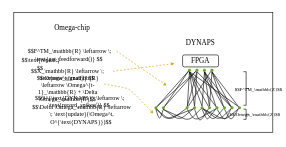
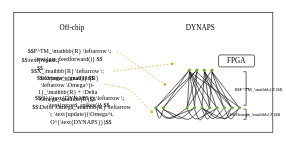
- <mxCell id="3" value="&lt;font face=&quot;Times New Roman&quot;&gt;Omega-chip&lt;/font&gt;" style="text;html=1;strokeColor=none;fillColor=none;align=center;verticalAlign=middle;whiteSpace=wrap;rounded=0;" parent="1" vertex="1"><mxGeometry x="65" y="35.5" width="110" height="20" as="geometry" /></mxCell>
+ <mxCell id="3" value="&lt;font face=&quot;Times New Roman&quot;&gt;Off-chip&lt;/font&gt;" style="text;html=1;strokeColor=none;fillColor=none;align=center;verticalAlign=middle;whiteSpace=wrap;rounded=0;" parent="1" vertex="1"><mxGeometry x="65" y="35.5" width="110" height="20" as="geometry" /></mxCell>
- <mxCell id="4" value="&lt;font face=&quot;Times New Roman&quot;&gt;DYNAPS&lt;/font&gt;" style="text;html=1;strokeColor=none;fillColor=none;align=center;verticalAlign=middle;whiteSpace=wrap;rounded=0;" parent="1" vertex="1"><mxGeometry x="279" y="60.5" width="110" height="20" as="geometry" /></mxCell>
+ <mxCell id="4" value="&lt;font face=&quot;Times New Roman&quot;&gt;DYNAPS&lt;/font&gt;" style="text;html=1;strokeColor=none;fillColor=none;align=center;verticalAlign=middle;whiteSpace=wrap;rounded=0;" parent="1" vertex="1"><mxGeometry x="279" y="35.5" width="110" height="20" as="geometry" /></mxCell>
- <mxCell id="5" value="FPGA" style="rounded=1;whiteSpace=wrap;html=1;fontFamily=Times New Roman;" parent="1" vertex="1"><mxGeometry x="304" y="91" width="60" height="20" as="geometry" /></mxCell>
+ <mxCell id="5" value="FPGA" style="rounded=1;whiteSpace=wrap;html=1;fontFamily=Times New Roman;" parent="1" vertex="1"><mxGeometry x="364" y="91" width="60" height="20" as="geometry" /></mxCell>
